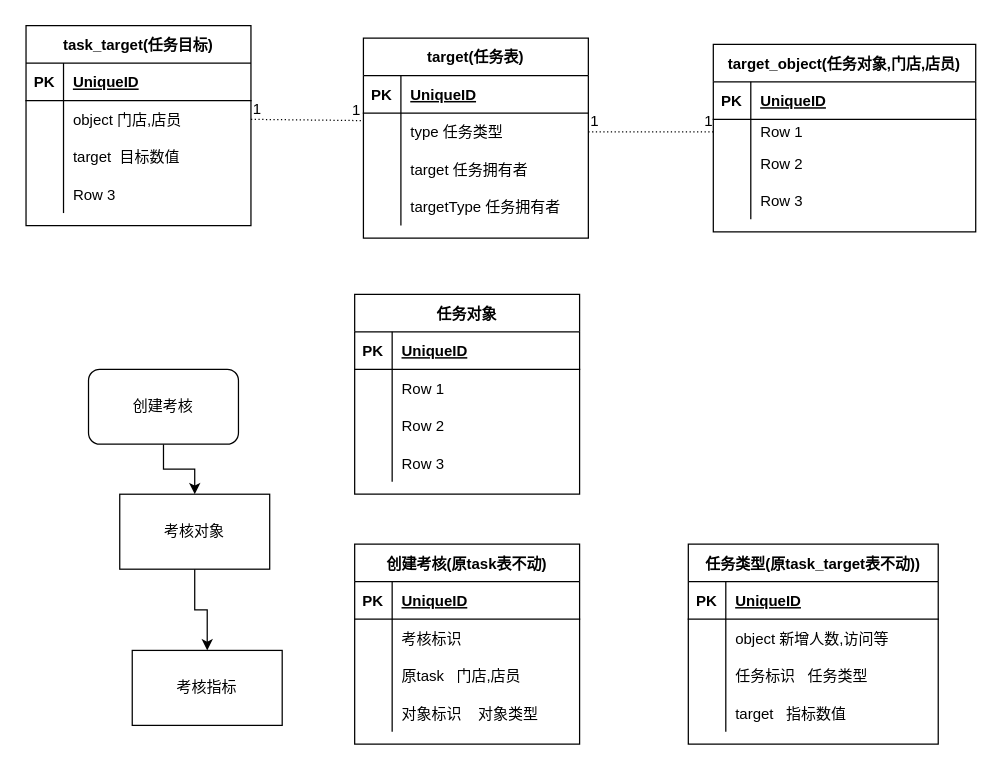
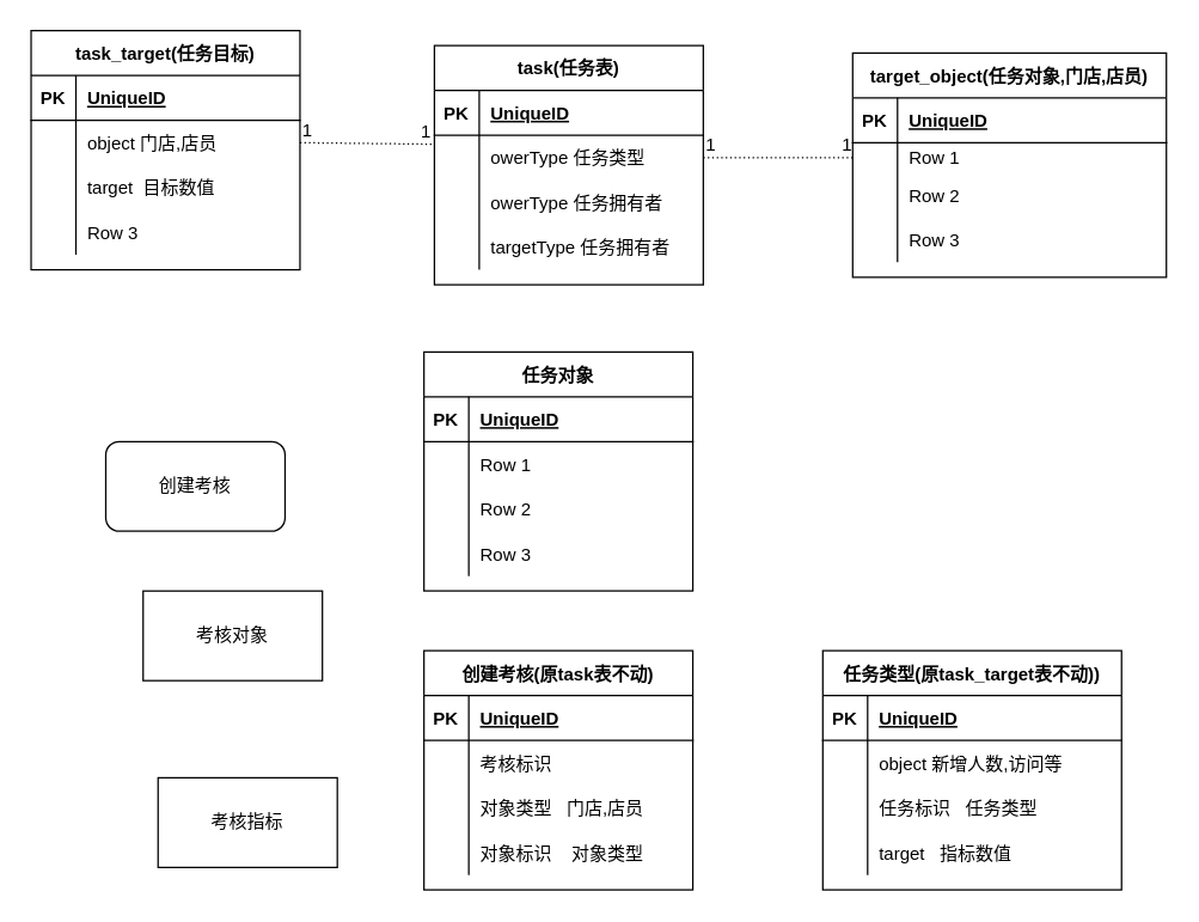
- <mxCell id="2" value="target(任务表)" style="shape=table;startSize=30;container=1;collapsible=1;childLayout=tableLayout;fixedRows=1;rowLines=0;fontStyle=1;align=center;resizeLast=1;" vertex="1" parent="1"><mxGeometry x="290" y="30" width="180" height="160" as="geometry" /></mxCell>
+ <mxCell id="2" value="task(任务表)" style="shape=table;startSize=30;container=1;collapsible=1;childLayout=tableLayout;fixedRows=1;rowLines=0;fontStyle=1;align=center;resizeLast=1;" vertex="1" parent="1"><mxGeometry x="290" y="30" width="180" height="160" as="geometry" /></mxCell>
- <mxCell id="8" value="type 任务类型" style="shape=partialRectangle;connectable=0;fillColor=none;top=0;left=0;bottom=0;right=0;align=left;spacingLeft=6;overflow=hidden;" vertex="1" parent="6"><mxGeometry x="30" width="150" height="30" as="geometry"><mxRectangle width="150" height="30" as="alternateBounds" /></mxGeometry></mxCell>
+ <mxCell id="8" value="owerType 任务类型" style="shape=partialRectangle;connectable=0;fillColor=none;top=0;left=0;bottom=0;right=0;align=left;spacingLeft=6;overflow=hidden;" vertex="1" parent="6"><mxGeometry x="30" width="150" height="30" as="geometry"><mxRectangle width="150" height="30" as="alternateBounds" /></mxGeometry></mxCell>
- <mxCell id="11" value="target 任务拥有者" style="shape=partialRectangle;connectable=0;fillColor=none;top=0;left=0;bottom=0;right=0;align=left;spacingLeft=6;overflow=hidden;" vertex="1" parent="9"><mxGeometry x="30" width="150" height="30" as="geometry"><mxRectangle width="150" height="30" as="alternateBounds" /></mxGeometry></mxCell>
+ <mxCell id="11" value="owerType 任务拥有者" style="shape=partialRectangle;connectable=0;fillColor=none;top=0;left=0;bottom=0;right=0;align=left;spacingLeft=6;overflow=hidden;" vertex="1" parent="9"><mxGeometry x="30" width="150" height="30" as="geometry"><mxRectangle width="150" height="30" as="alternateBounds" /></mxGeometry></mxCell>
- <mxCell id="73" value="" style="edgeStyle=orthogonalEdgeStyle;rounded=0;orthogonalLoop=1;jettySize=auto;html=1;" edge="1" parent="1" source="74" target="76"><mxGeometry relative="1" as="geometry" /></mxCell>
- <mxCell id="75" value="" style="edgeStyle=orthogonalEdgeStyle;rounded=0;orthogonalLoop=1;jettySize=auto;html=1;" edge="1" parent="1" source="76" target="77"><mxGeometry relative="1" as="geometry" /></mxCell>
- <mxCell id="56" value="原task   门店,店员" style="shape=partialRectangle;connectable=0;fillColor=none;top=0;left=0;bottom=0;right=0;align=left;spacingLeft=6;overflow=hidden;" vertex="1" parent="54"><mxGeometry x="30" width="150" height="30" as="geometry"><mxRectangle width="150" height="30" as="alternateBounds" /></mxGeometry></mxCell>
+ <mxCell id="56" value="对象类型   门店,店员" style="shape=partialRectangle;connectable=0;fillColor=none;top=0;left=0;bottom=0;right=0;align=left;spacingLeft=6;overflow=hidden;" vertex="1" parent="54"><mxGeometry x="30" width="150" height="30" as="geometry"><mxRectangle width="150" height="30" as="alternateBounds" /></mxGeometry></mxCell>
